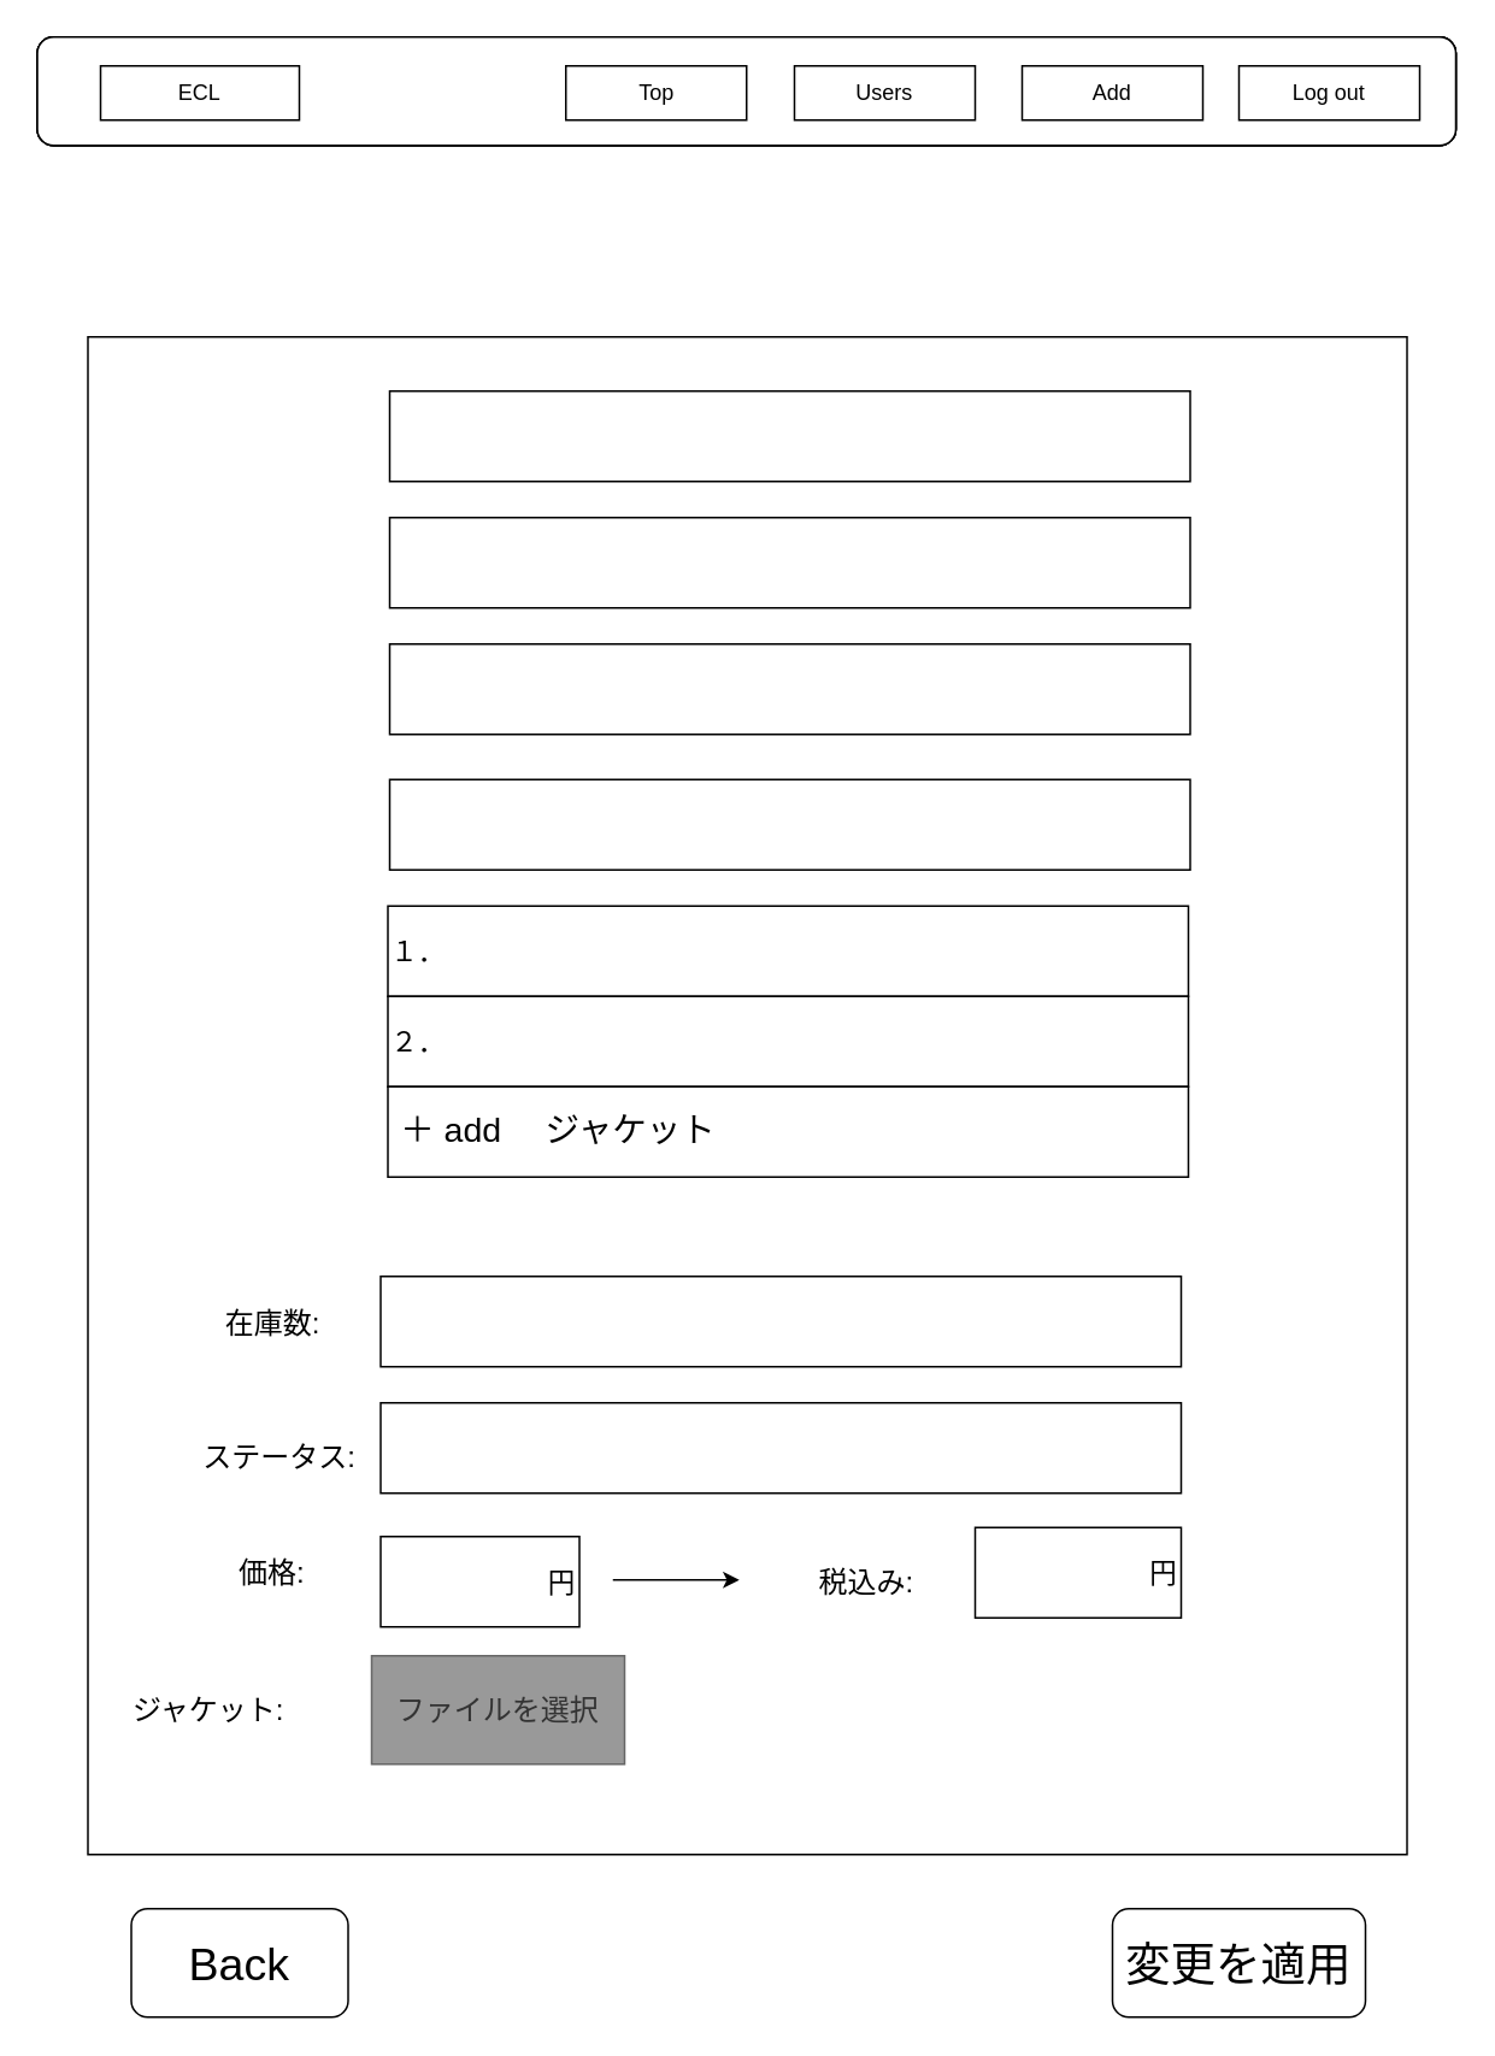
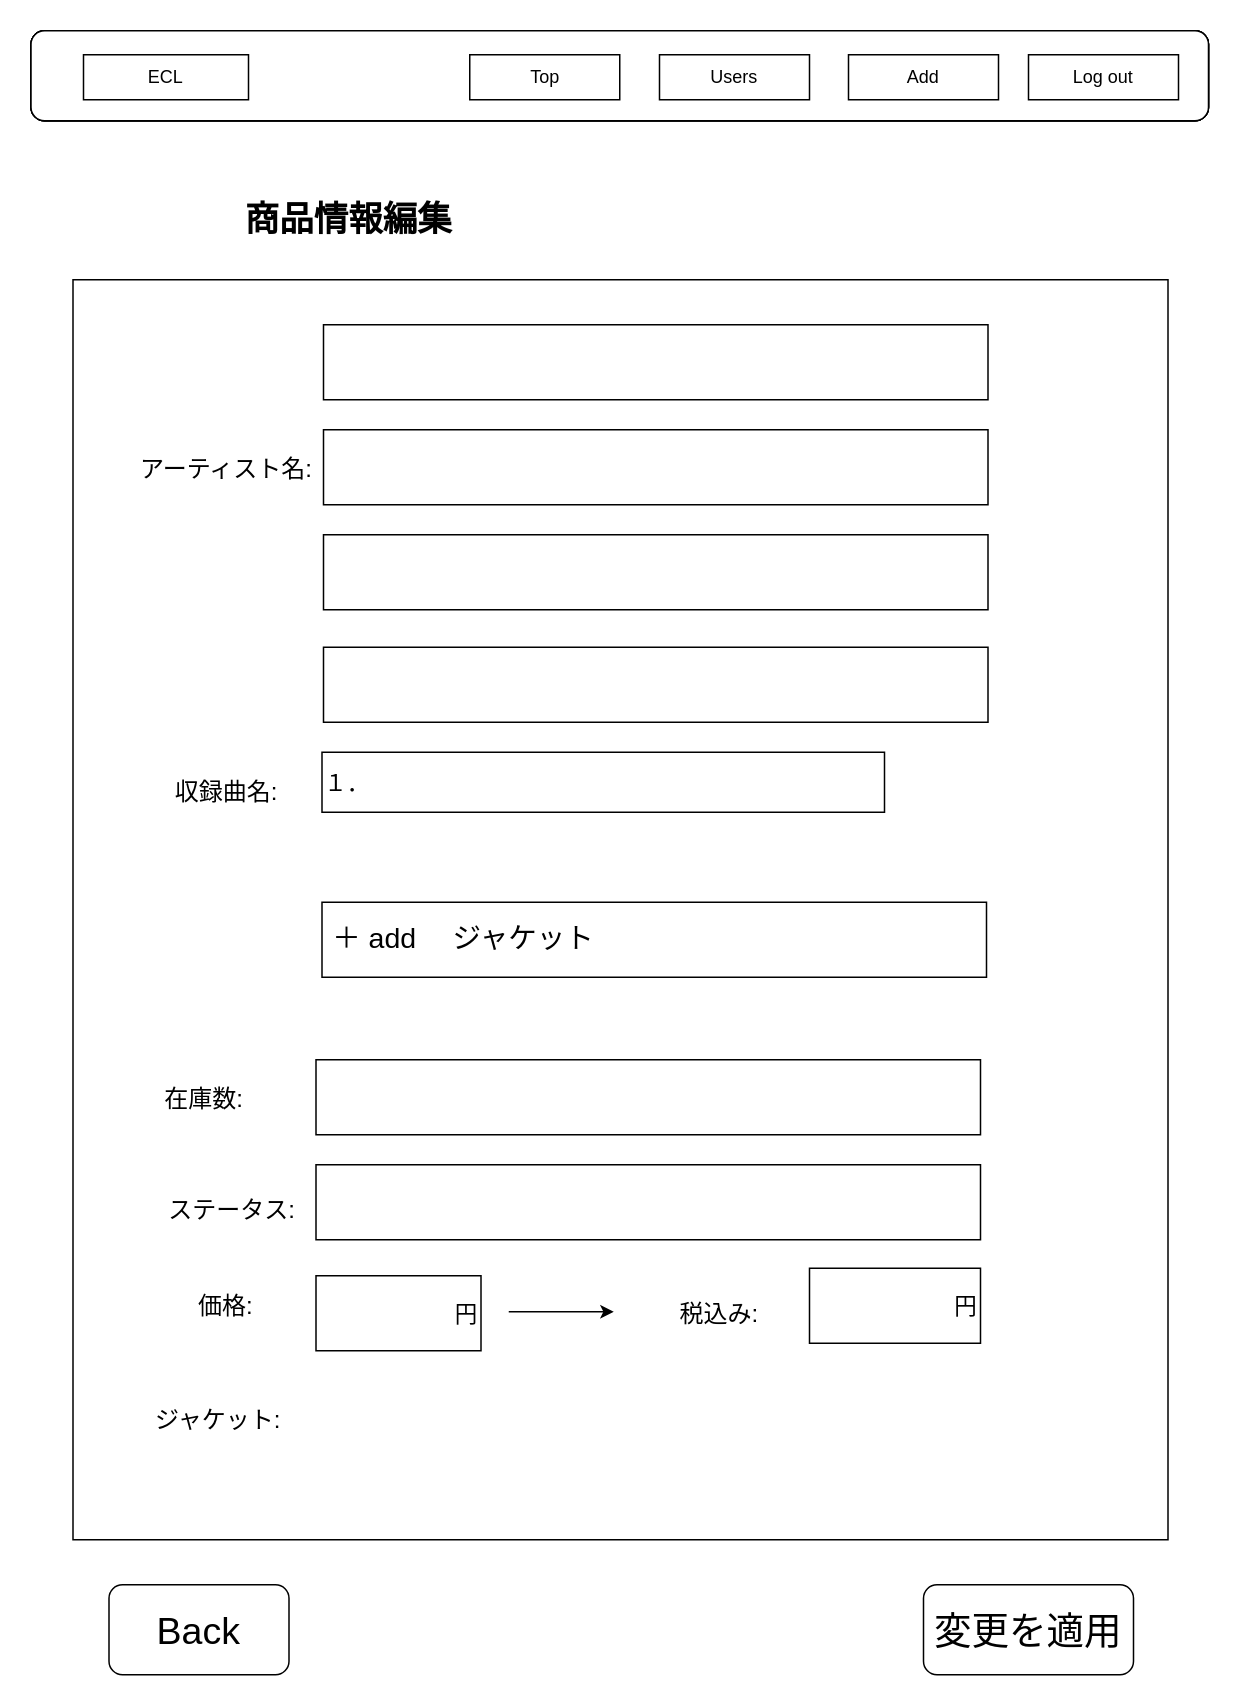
+ <mxCell id="28" value="&lt;span style=&quot;font-size: 23px&quot;&gt;&lt;b&gt;商品情報編集&lt;/b&gt;&lt;/span&gt;" style="rounded=0;whiteSpace=wrap;html=1;strokeColor=none;fillColor=none;fontSize=16;" parent="1" vertex="1"><mxGeometry x="72" y="116" width="320" height="60" as="geometry" /></mxCell>
+ <mxCell id="31" value="アーティスト名:" style="text;html=1;fontSize=16;align=center;" parent="1" vertex="1"><mxGeometry x="95" y="296" width="110" height="30" as="geometry" /></mxCell>
+ <mxCell id="30" value="収録曲名:" style="text;html=1;fontSize=16;align=center;" parent="1" vertex="1"><mxGeometry x="95" y="511" width="110" height="30" as="geometry" /></mxCell>
- <mxCell id="38" value="&lt;div style=&quot;text-align: left&quot;&gt;１．&lt;/div&gt;" style="rounded=0;whiteSpace=wrap;html=1;strokeColor=#000000;fillColor=none;fontSize=15;align=left;" parent="1" vertex="1"><mxGeometry x="214" y="501" width="443" height="50" as="geometry" /></mxCell>
+ <mxCell id="38" value="&lt;div style=&quot;text-align: left&quot;&gt;１．&lt;/div&gt;" style="rounded=0;whiteSpace=wrap;html=1;strokeColor=#000000;fillColor=none;fontSize=15;align=left;" parent="1" vertex="1"><mxGeometry x="214" y="501" width="375" height="40" as="geometry" /></mxCell>
- <mxCell id="47" value="&lt;div style=&quot;text-align: left&quot;&gt;２．&lt;/div&gt;" style="rounded=0;whiteSpace=wrap;html=1;strokeColor=#000000;fillColor=none;fontSize=15;align=left;" parent="1" vertex="1"><mxGeometry x="214" y="551" width="443" height="50" as="geometry" /></mxCell>
- <mxCell id="33" value="在庫数:" style="text;html=1;fontSize=16;align=center;" parent="1" vertex="1"><mxGeometry x="95" y="716" width="110" height="30" as="geometry" /></mxCell>
+ <mxCell id="33" value="在庫数:" style="text;html=1;fontSize=16;align=center;" parent="1" vertex="1"><mxGeometry x="80" y="716" width="110" height="30" as="geometry" /></mxCell>
- <mxCell id="41" value="ジャケット:" style="rounded=0;whiteSpace=wrap;html=1;strokeColor=none;fillColor=none;fontSize=16;align=center;" parent="1" vertex="1"><mxGeometry x="55" y="916" width="120" height="60" as="geometry" /></mxCell>
+ <mxCell id="41" value="ジャケット:" style="rounded=0;whiteSpace=wrap;html=1;strokeColor=none;fillColor=none;fontSize=16;align=center;" parent="1" vertex="1"><mxGeometry x="85" y="916" width="120" height="60" as="geometry" /></mxCell>
- <mxCell id="29" value="ファイルを選択" style="rounded=0;whiteSpace=wrap;html=1;strokeColor=#666666;fillColor=#999999;fontSize=16;fontColor=#333333;" parent="1" vertex="1"><mxGeometry x="205" y="916" width="140" height="60" as="geometry" /></mxCell>
